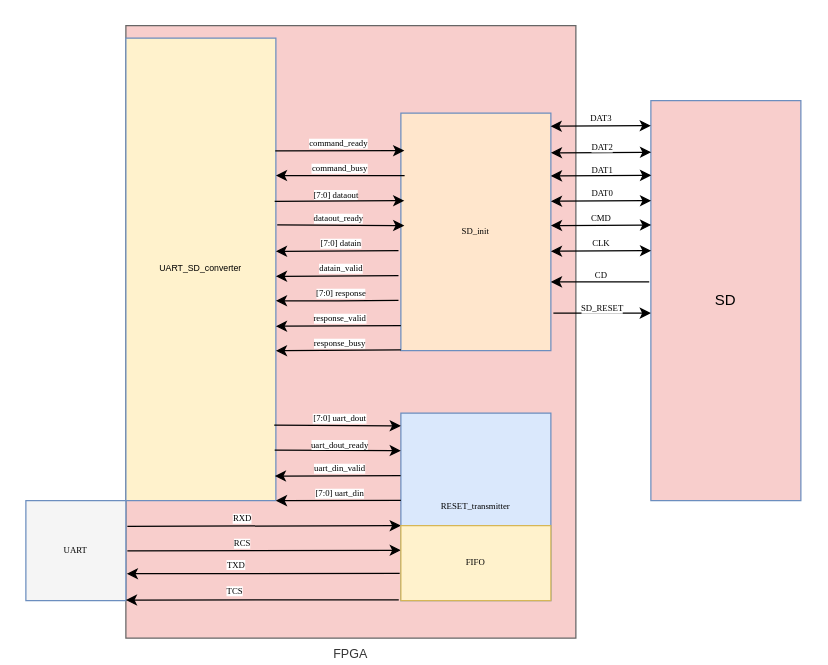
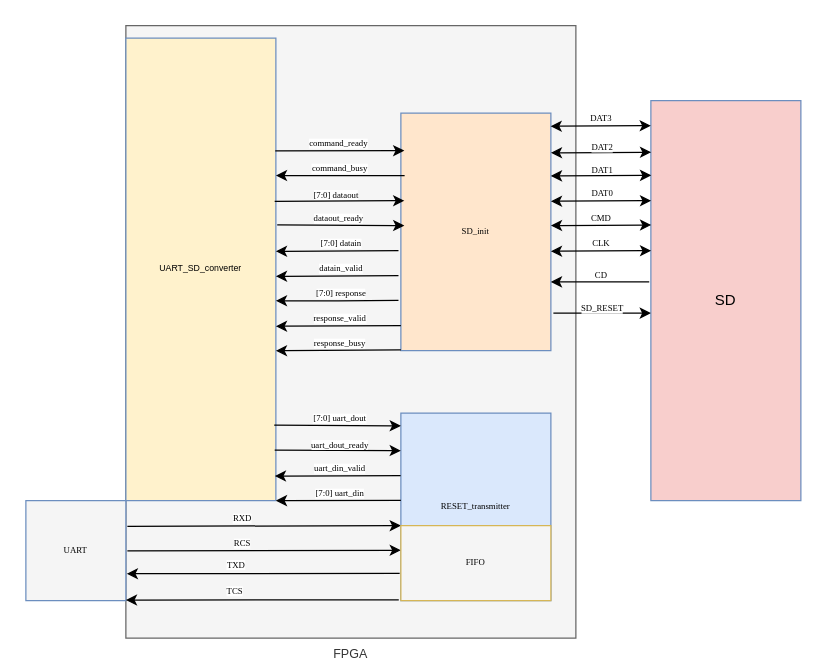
- <mxCell id="2" value="FPGA" style="rounded=0;whiteSpace=wrap;html=1;fontSize=10;labelPosition=center;verticalLabelPosition=bottom;align=center;verticalAlign=top;fillColor=#f8cecc;fontColor=#333333;strokeColor=#666666;" vertex="1" parent="1"><mxGeometry x="100" y="20" width="360" height="490" as="geometry" /></mxCell>
+ <mxCell id="2" value="FPGA" style="rounded=0;whiteSpace=wrap;html=1;fontSize=10;labelPosition=center;verticalLabelPosition=bottom;align=center;verticalAlign=top;fillColor=#f5f5f5;fontColor=#333333;strokeColor=#666666;" vertex="1" parent="1"><mxGeometry x="100" y="20" width="360" height="490" as="geometry" /></mxCell>
- <mxCell id="58" value="FIFO" style="rounded=0;whiteSpace=wrap;html=1;labelBorderColor=none;fontFamily=Times New Roman;fontSize=7;fillColor=#fff2cc;strokeColor=#d6b656;" vertex="1" parent="1"><mxGeometry x="320" y="420" width="120" height="60" as="geometry" /></mxCell>
+ <mxCell id="58" value="FIFO" style="rounded=0;whiteSpace=wrap;html=1;labelBorderColor=none;fontFamily=Times New Roman;fontSize=7;fillColor=#f5f5f5;strokeColor=#d6b656;" vertex="1" parent="1"><mxGeometry x="320" y="420" width="120" height="60" as="geometry" /></mxCell>
